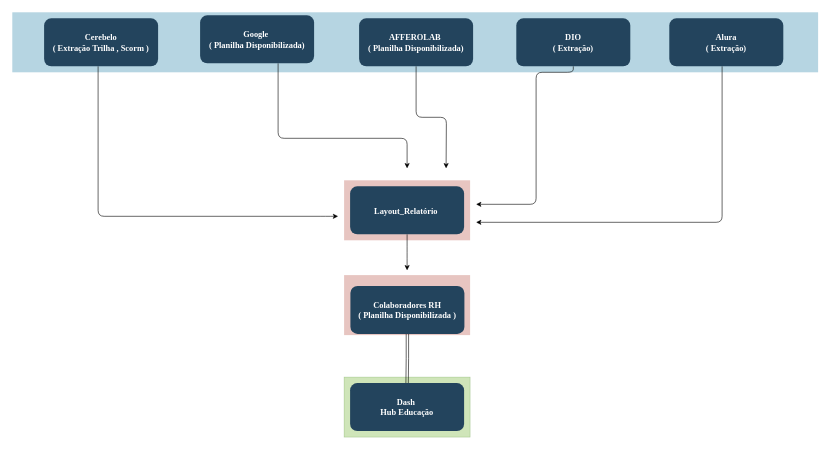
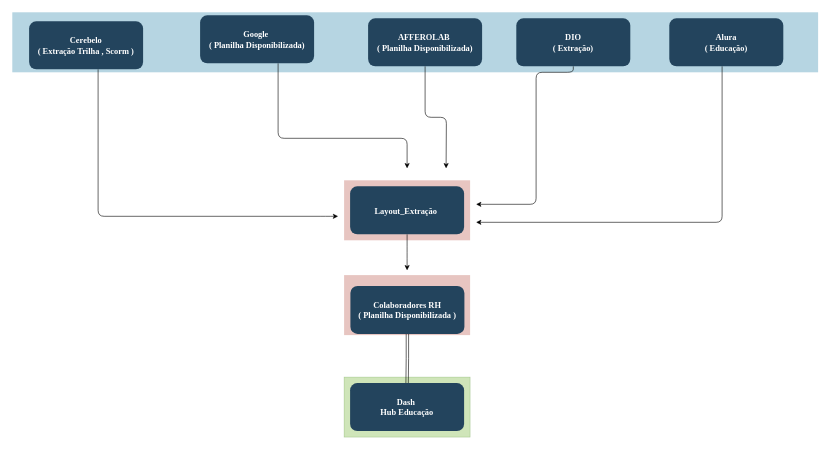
- <mxCell id="17" value="Alura&#10;( Extração)" style="rounded=1;fillColor=#23445D;gradientColor=none;strokeColor=none;fontColor=#FFFFFF;fontStyle=1;fontFamily=Tahoma;fontSize=14" vertex="1" parent="1"><mxGeometry x="1115" y="30" width="190" height="80" as="geometry" /></mxCell>
+ <mxCell id="17" value="Alura&#10;( Educação)" style="rounded=1;fillColor=#23445D;gradientColor=none;strokeColor=none;fontColor=#FFFFFF;fontStyle=1;fontFamily=Tahoma;fontSize=14" vertex="1" parent="1"><mxGeometry x="1115" y="30" width="190" height="80" as="geometry" /></mxCell>
- <mxCell id="9" value="Cerebelo&#10;( Extração Trilha , Scorm )" style="rounded=1;fillColor=#23445D;gradientColor=none;strokeColor=none;fontColor=#FFFFFF;fontStyle=1;fontFamily=Tahoma;fontSize=14" parent="1" vertex="1"><mxGeometry x="73" y="30" width="190" height="80" as="geometry" /></mxCell>
+ <mxCell id="9" value="Cerebelo&#10;( Extração Trilha , Scorm )" style="rounded=1;fillColor=#23445D;gradientColor=none;strokeColor=none;fontColor=#FFFFFF;fontStyle=1;fontFamily=Tahoma;fontSize=14" parent="1" vertex="1"><mxGeometry x="48" y="35" width="190" height="80" as="geometry" /></mxCell>
- <mxCell id="13" value="AFFEROLAB &#10;( Planilha Disponibilizada)" style="rounded=1;fillColor=#23445D;gradientColor=none;strokeColor=none;fontColor=#FFFFFF;fontStyle=1;fontFamily=Tahoma;fontSize=14" vertex="1" parent="1"><mxGeometry x="598" y="30" width="190" height="80" as="geometry" /></mxCell>
+ <mxCell id="13" value="AFFEROLAB &#10;( Planilha Disponibilizada)" style="rounded=1;fillColor=#23445D;gradientColor=none;strokeColor=none;fontColor=#FFFFFF;fontStyle=1;fontFamily=Tahoma;fontSize=14" vertex="1" parent="1"><mxGeometry x="613" y="30" width="190" height="80" as="geometry" /></mxCell>
- <mxCell id="7" value="Layout_Relatório " style="rounded=1;fillColor=#23445D;gradientColor=none;strokeColor=none;fontColor=#FFFFFF;fontStyle=1;fontFamily=Tahoma;fontSize=14" parent="1" vertex="1"><mxGeometry x="583" y="310" width="190" height="80" as="geometry" /></mxCell>
+ <mxCell id="7" value="Layout_Extração " style="rounded=1;fillColor=#23445D;gradientColor=none;strokeColor=none;fontColor=#FFFFFF;fontStyle=1;fontFamily=Tahoma;fontSize=14" parent="1" vertex="1"><mxGeometry x="583" y="310" width="190" height="80" as="geometry" /></mxCell>
